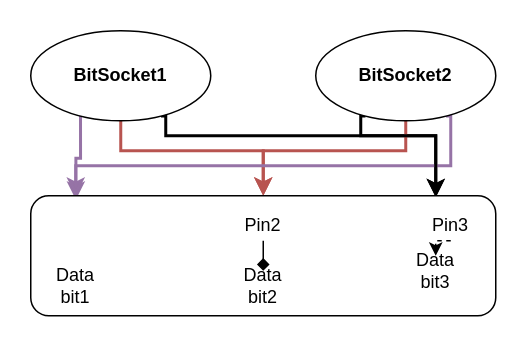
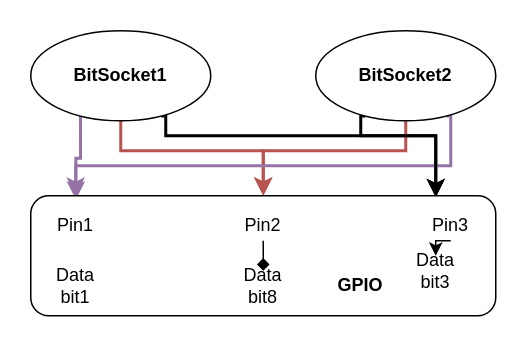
+ <mxCell id="13" value="Pin1" style="text;html=1;strokeColor=none;fillColor=none;align=center;verticalAlign=middle;whiteSpace=wrap;rounded=0;" vertex="1" parent="11"><mxGeometry width="40" height="20" as="geometry" /></mxCell>
- <mxCell id="21" style="edgeStyle=orthogonalEdgeStyle;rounded=0;orthogonalLoop=1;jettySize=auto;html=1;exitX=0.5;exitY=1;exitDx=0;exitDy=0;entryX=0.5;entryY=0;entryDx=0;entryDy=0;strokeWidth=1;dashed=1;" edge="1" parent="11" source="15" target="20"><mxGeometry relative="1" as="geometry" /></mxCell>
+ <mxCell id="21" style="edgeStyle=orthogonalEdgeStyle;rounded=0;orthogonalLoop=1;jettySize=auto;html=1;exitX=0.5;exitY=1;exitDx=0;exitDy=0;entryX=0.5;entryY=0;entryDx=0;entryDy=0;strokeWidth=1;" edge="1" parent="11" source="15" target="20"><mxGeometry relative="1" as="geometry" /></mxCell>
- <mxCell id="18" value="Data bit2" style="text;html=1;strokeColor=none;fillColor=none;align=center;verticalAlign=middle;whiteSpace=wrap;rounded=0;" vertex="1" parent="11"><mxGeometry x="125" y="40" width="40" height="20" as="geometry" /></mxCell>
+ <mxCell id="18" value="Data bit8" style="text;html=1;strokeColor=none;fillColor=none;align=center;verticalAlign=middle;whiteSpace=wrap;rounded=0;" vertex="1" parent="11"><mxGeometry x="125" y="40" width="40" height="20" as="geometry" /></mxCell>
+ <mxCell id="16" value="&lt;b&gt;GPIO&lt;/b&gt;" style="text;html=1;strokeColor=none;fillColor=none;align=center;verticalAlign=middle;whiteSpace=wrap;rounded=0;" vertex="1" parent="11"><mxGeometry x="190" y="40" width="40" height="20" as="geometry" /></mxCell>
